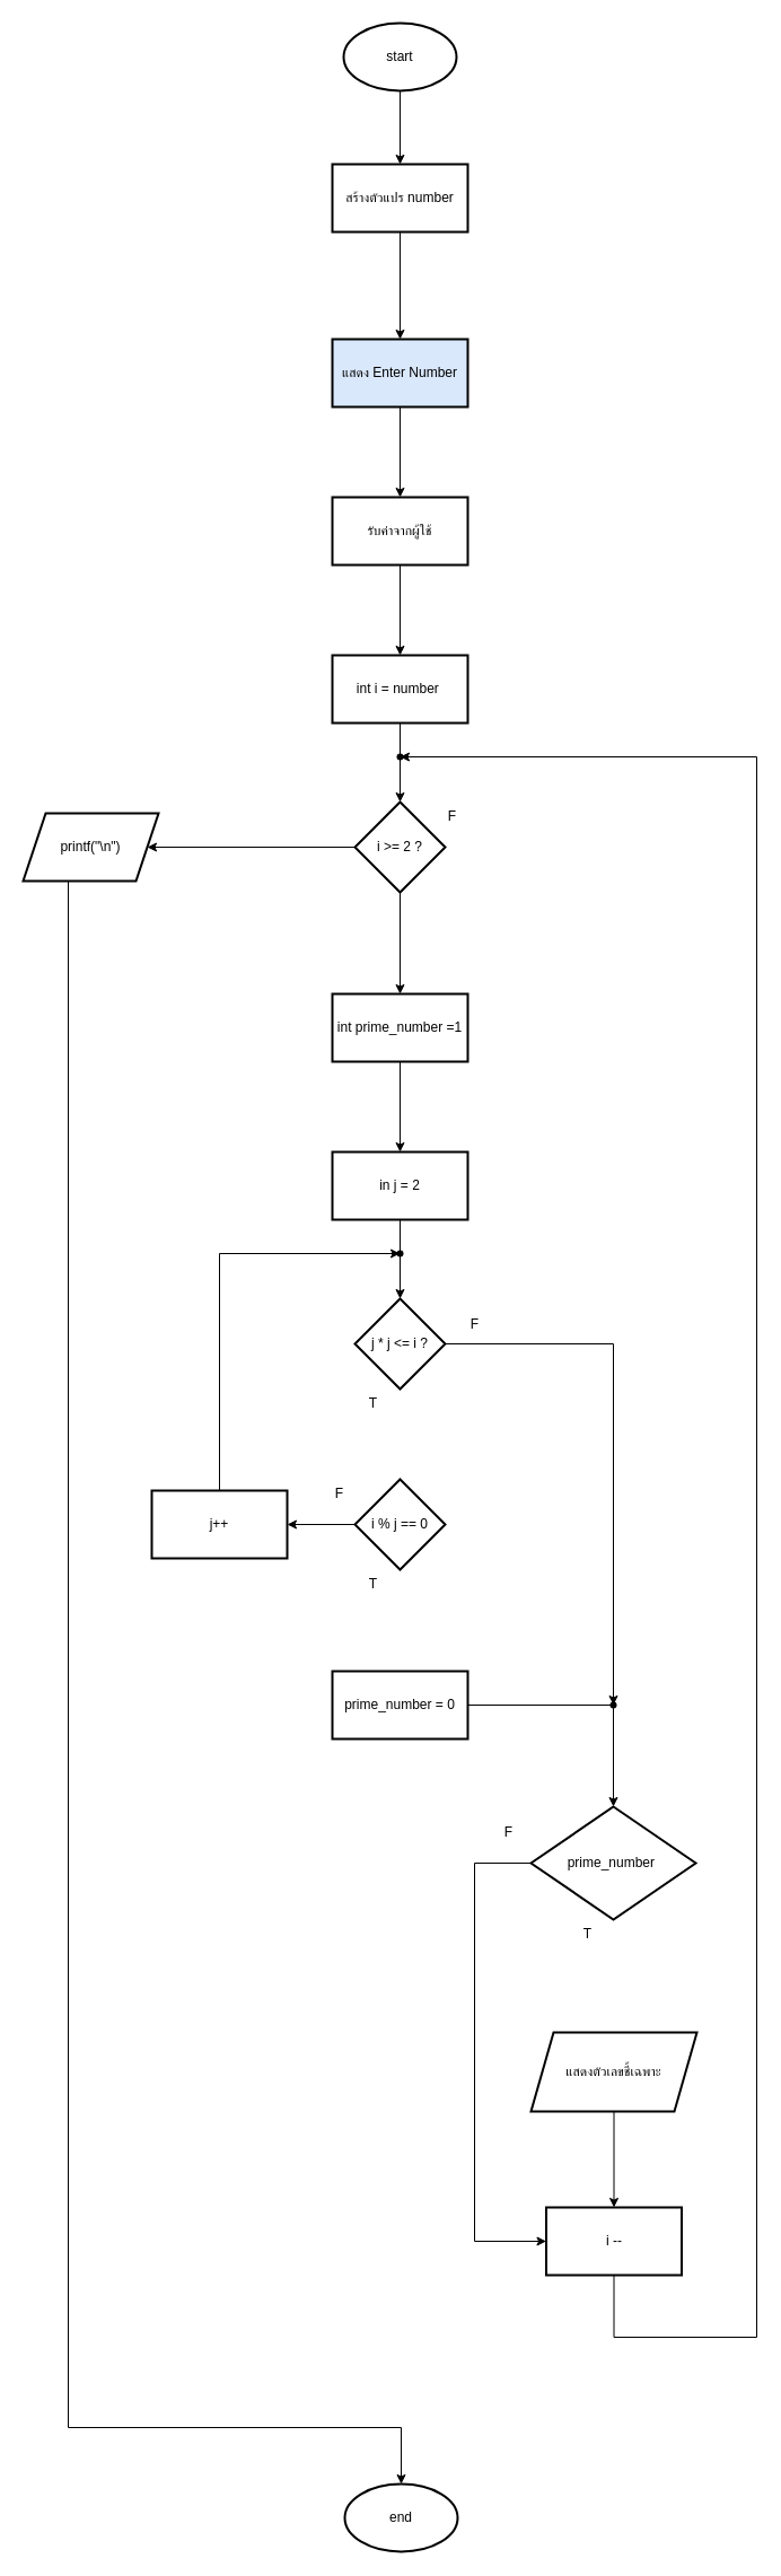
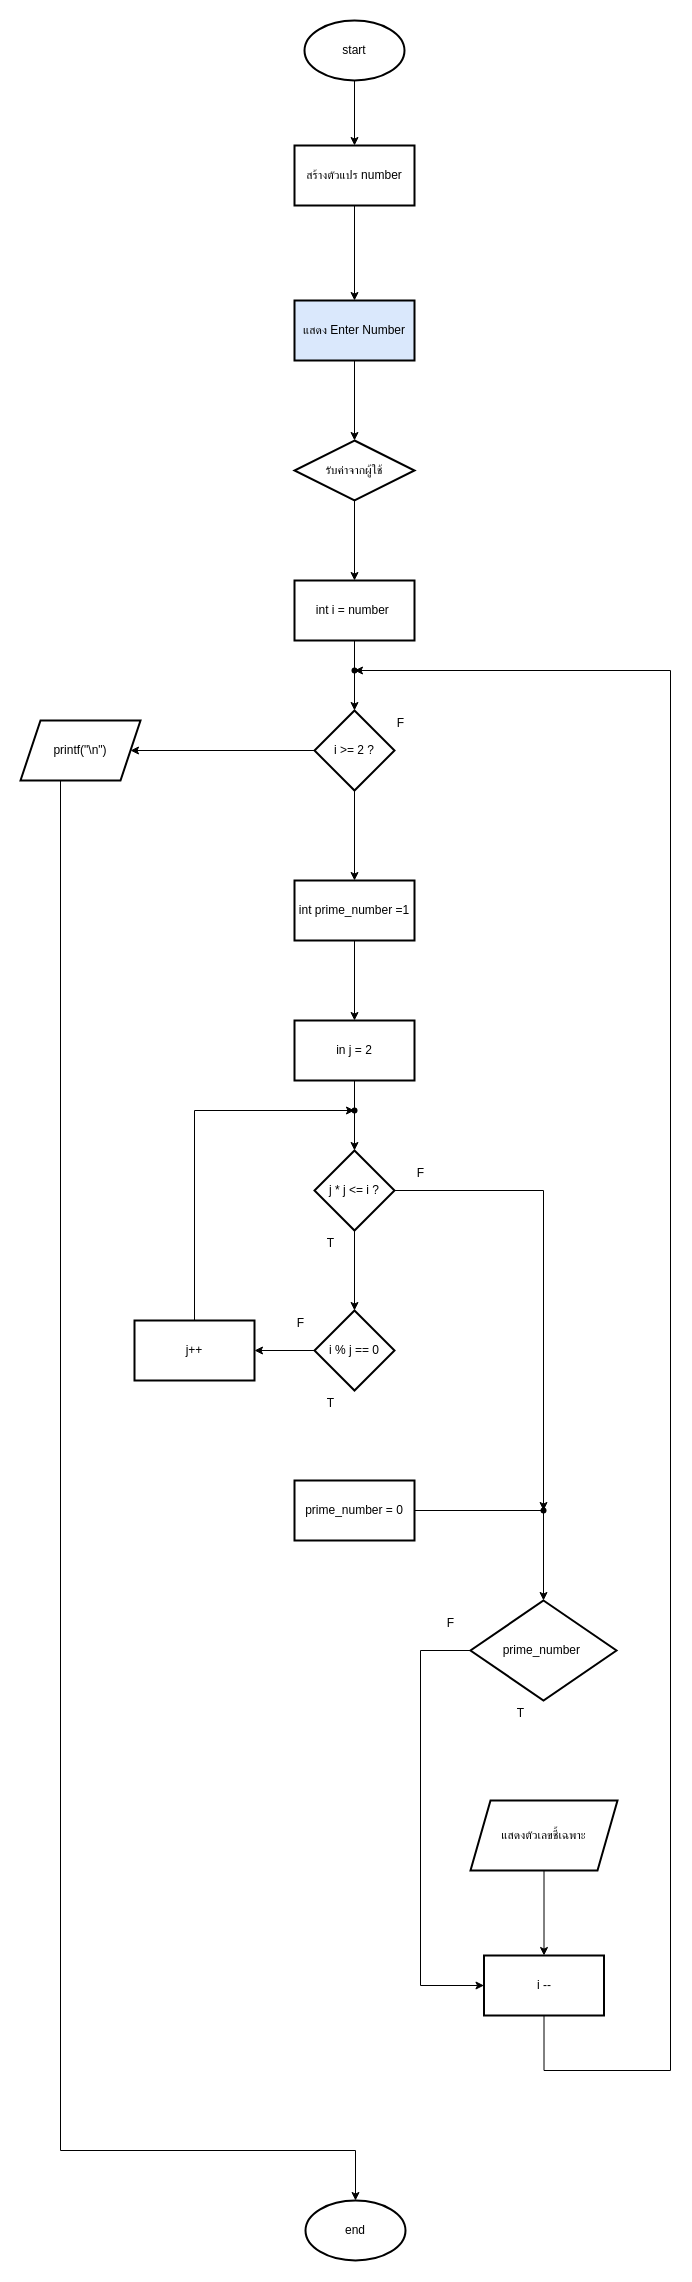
- <mxCell id="9" value="รับค่าจากผู้ใช้" style="whiteSpace=wrap;html=1;strokeWidth=2;" vertex="1" parent="1"><mxGeometry x="294" y="440" width="120" height="60" as="geometry" /></mxCell>
+ <mxCell id="9" value="รับค่าจากผู้ใช้" style="rhombus;whiteSpace=wrap;html=1;strokeWidth=2;" vertex="1" parent="1"><mxGeometry x="294" y="440" width="120" height="60" as="geometry" /></mxCell>
+ <mxCell id="21" value="" style="edgeStyle=orthogonalEdgeStyle;rounded=0;orthogonalLoop=1;jettySize=auto;html=1;" edge="1" parent="1" source="23" target="25"><mxGeometry relative="1" as="geometry" /></mxCell>
